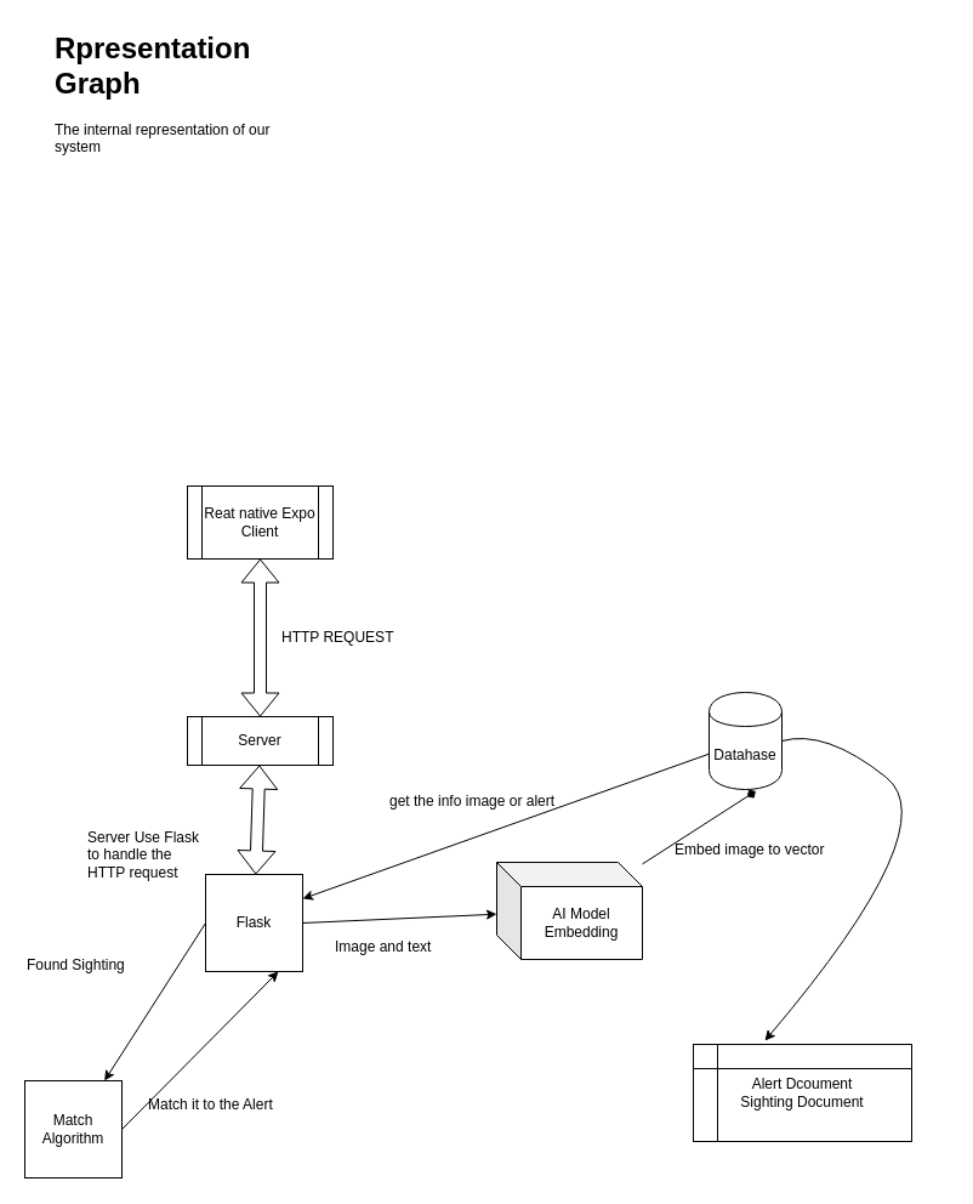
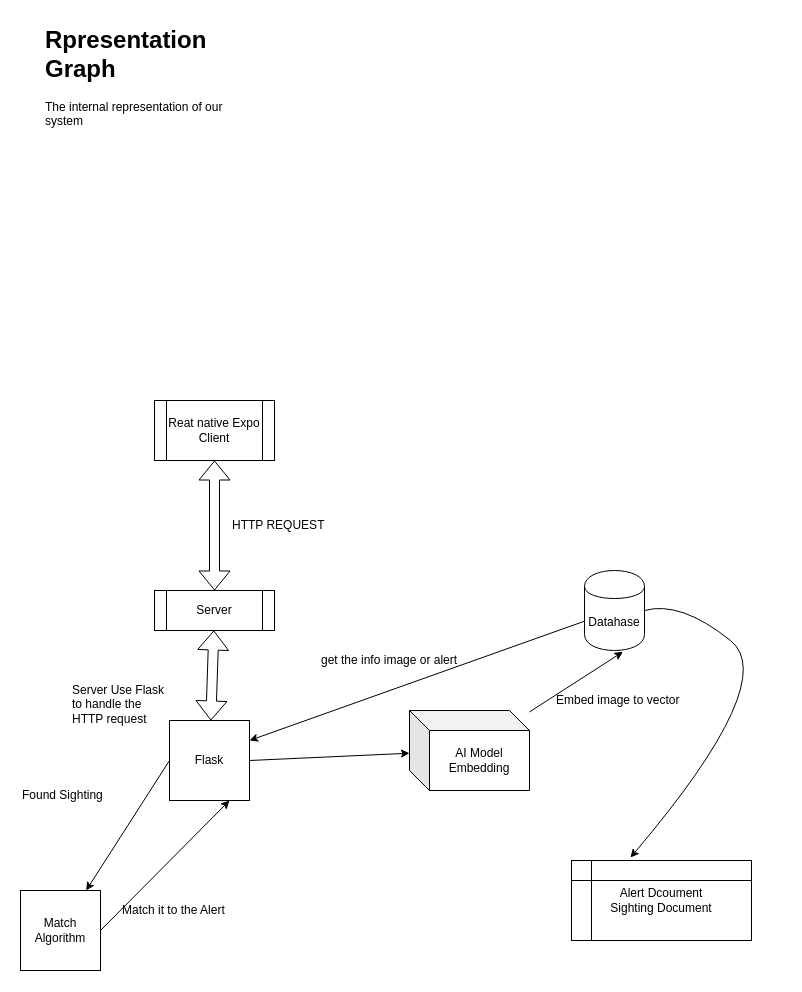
- <mxCell id="9" value="" style="endArrow=diamond;html=1;entryX=0.64;entryY=1.017;entryDx=0;entryDy=0;entryPerimeter=0;" parent="1" source="4" target="2" edge="1"><mxGeometry width="50" height="50" relative="1" as="geometry"><mxPoint x="74" y="870" as="sourcePoint" /><mxPoint x="124" y="820" as="targetPoint" /></mxGeometry></mxCell>
+ <mxCell id="9" value="" style="endArrow=classic;html=1;entryX=0.64;entryY=1.017;entryDx=0;entryDy=0;entryPerimeter=0;" parent="1" source="4" target="2" edge="1"><mxGeometry width="50" height="50" relative="1" as="geometry"><mxPoint x="74" y="870" as="sourcePoint" /><mxPoint x="124" y="820" as="targetPoint" /></mxGeometry></mxCell>
- <mxCell id="11" value="Image and text" style="text;html=1;resizable=0;points=[];autosize=1;align=left;verticalAlign=top;spacingTop=-4;" parent="1" vertex="1"><mxGeometry x="274" y="770" width="90" height="20" as="geometry" /></mxCell>
